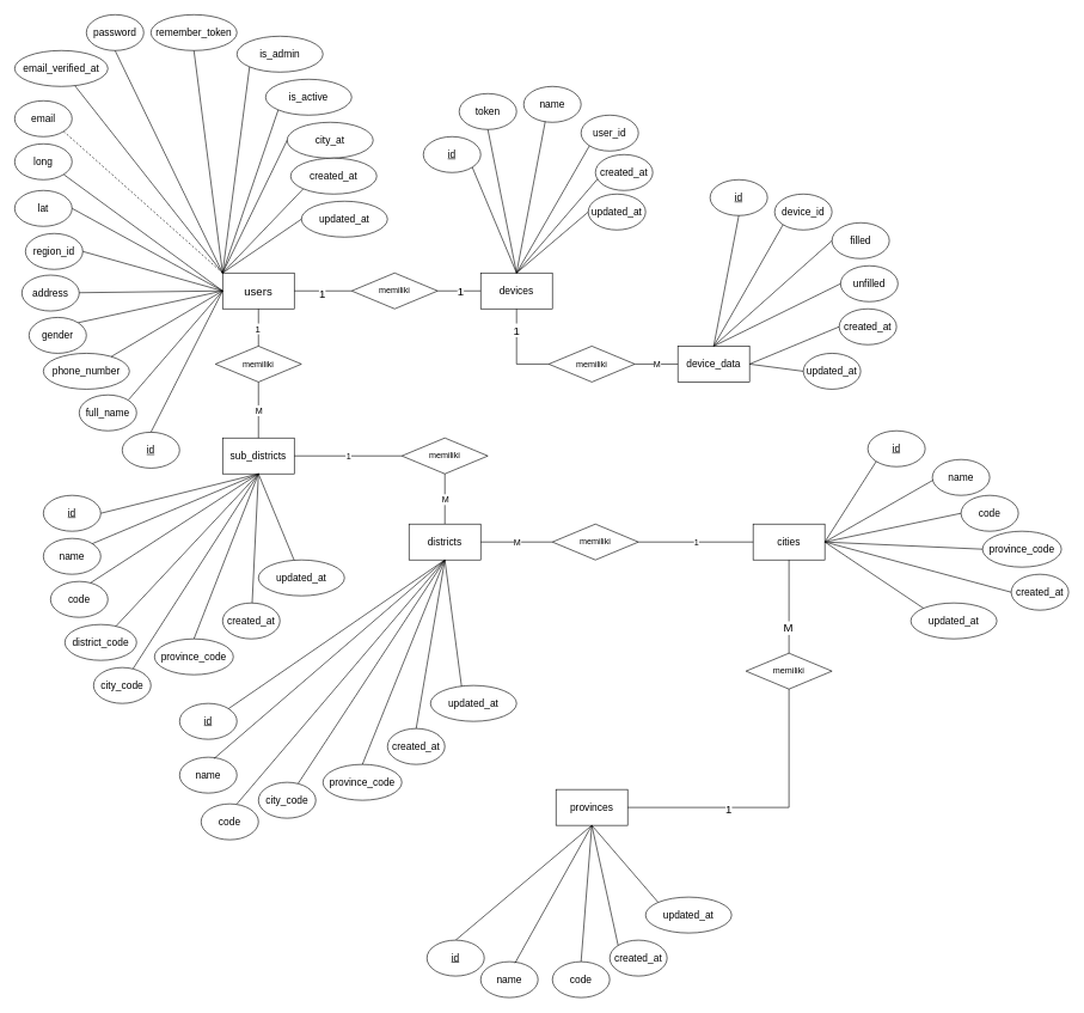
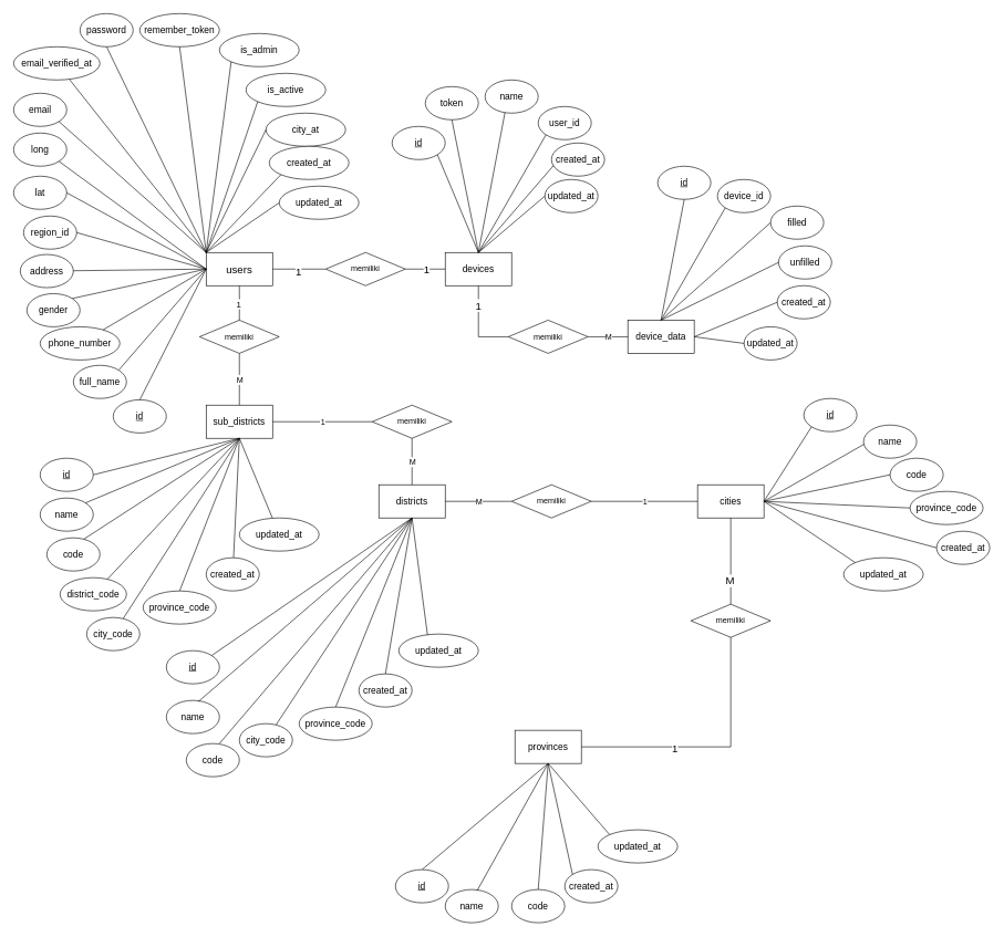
- <mxCell id="43" value="" style="endArrow=none;html=1;rounded=0;entryX=1;entryY=1;entryDx=0;entryDy=0;exitX=0;exitY=0;exitDx=0;exitDy=0;dashed=1;" edge="1" target="42" parent="1" source="2"><mxGeometry width="50" height="50" relative="1" as="geometry"><mxPoint x="320" y="330" as="sourcePoint" /><mxPoint x="420" y="572" as="targetPoint" /></mxGeometry></mxCell>
+ <mxCell id="43" value="" style="endArrow=none;html=1;rounded=0;entryX=1;entryY=1;entryDx=0;entryDy=0;exitX=0;exitY=0;exitDx=0;exitDy=0;" edge="1" target="42" parent="1" source="2"><mxGeometry width="50" height="50" relative="1" as="geometry"><mxPoint x="320" y="330" as="sourcePoint" /><mxPoint x="420" y="572" as="targetPoint" /></mxGeometry></mxCell>
